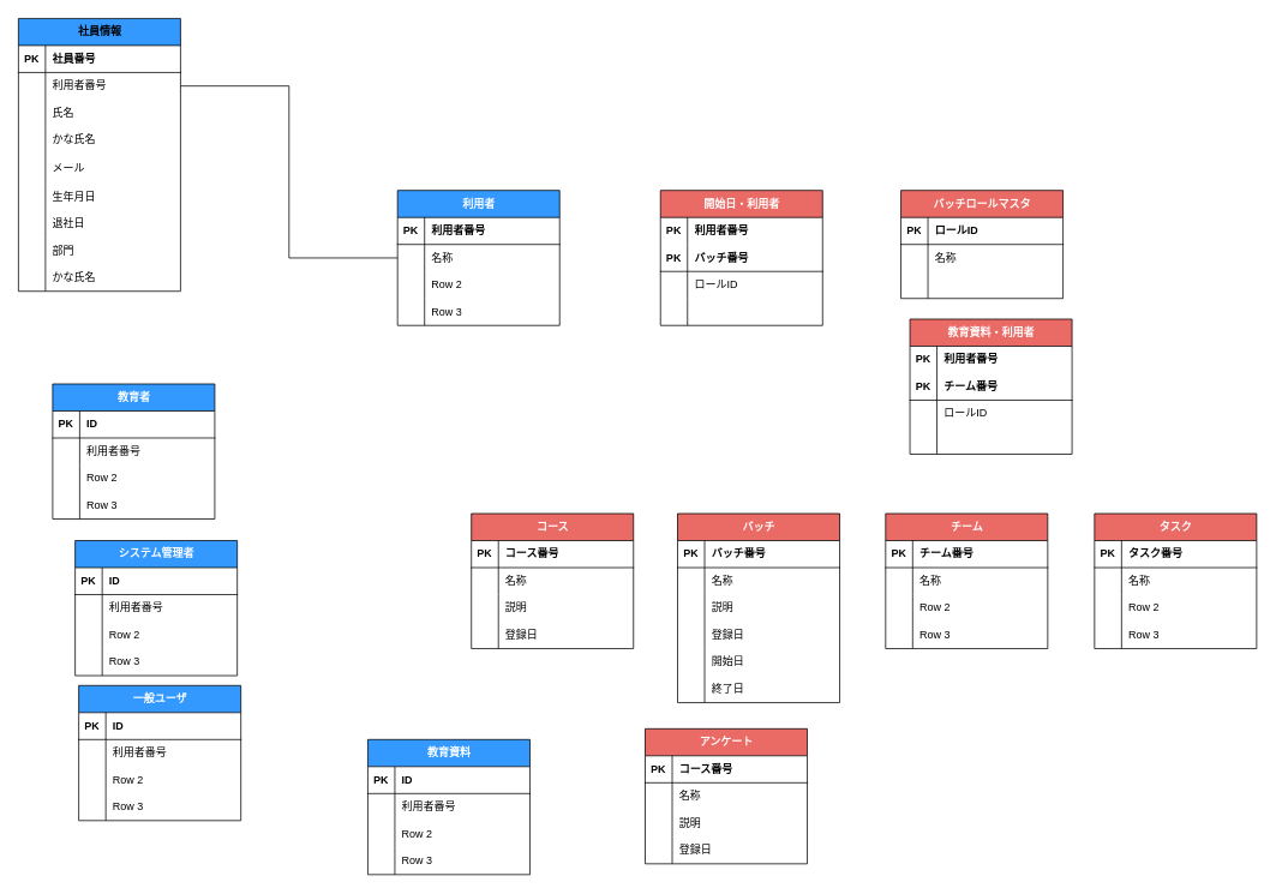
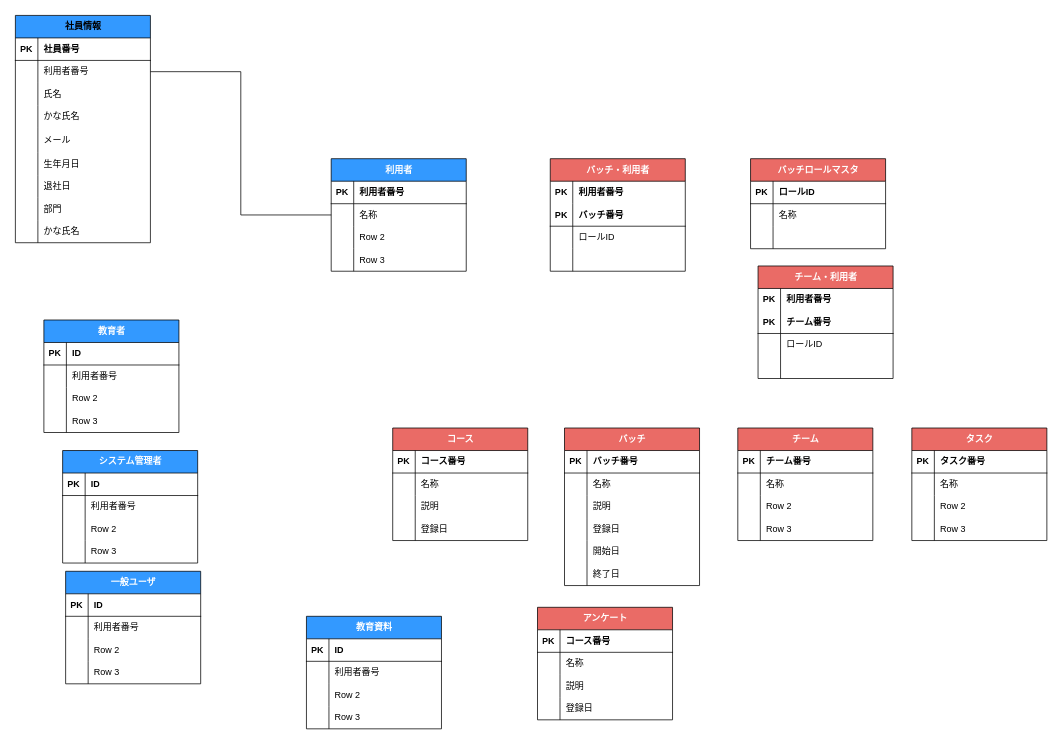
- <mxCell id="113" value="&lt;font color=&quot;#ffffff&quot;&gt;開始日・利用者&lt;/font&gt;" style="shape=table;startSize=30;container=1;collapsible=1;childLayout=tableLayout;fixedRows=1;rowLines=0;fontStyle=1;align=center;resizeLast=1;html=1;strokeColor=#000000;fillColor=#EA6B66;" parent="1" vertex="1"><mxGeometry x="733" y="211" width="180" height="150" as="geometry"><mxRectangle x="321" y="340" width="65" height="30" as="alternateBounds" /></mxGeometry></mxCell>
+ <mxCell id="113" value="&lt;font color=&quot;#ffffff&quot;&gt;バッチ・利用者&lt;/font&gt;" style="shape=table;startSize=30;container=1;collapsible=1;childLayout=tableLayout;fixedRows=1;rowLines=0;fontStyle=1;align=center;resizeLast=1;html=1;strokeColor=#000000;fillColor=#EA6B66;" parent="1" vertex="1"><mxGeometry x="733" y="211" width="180" height="150" as="geometry"><mxRectangle x="321" y="340" width="65" height="30" as="alternateBounds" /></mxGeometry></mxCell>
- <mxCell id="177" value="&lt;font color=&quot;#ffffff&quot;&gt;教育資料・利用者&lt;/font&gt;" style="shape=table;startSize=30;container=1;collapsible=1;childLayout=tableLayout;fixedRows=1;rowLines=0;fontStyle=1;align=center;resizeLast=1;html=1;strokeColor=#000000;fillColor=#EA6B66;" parent="1" vertex="1"><mxGeometry x="1010" y="354" width="180" height="150" as="geometry"><mxRectangle x="321" y="340" width="65" height="30" as="alternateBounds" /></mxGeometry></mxCell>
+ <mxCell id="177" value="&lt;font color=&quot;#ffffff&quot;&gt;チーム・利用者&lt;/font&gt;" style="shape=table;startSize=30;container=1;collapsible=1;childLayout=tableLayout;fixedRows=1;rowLines=0;fontStyle=1;align=center;resizeLast=1;html=1;strokeColor=#000000;fillColor=#EA6B66;" parent="1" vertex="1"><mxGeometry x="1010" y="354" width="180" height="150" as="geometry"><mxRectangle x="321" y="340" width="65" height="30" as="alternateBounds" /></mxGeometry></mxCell>
